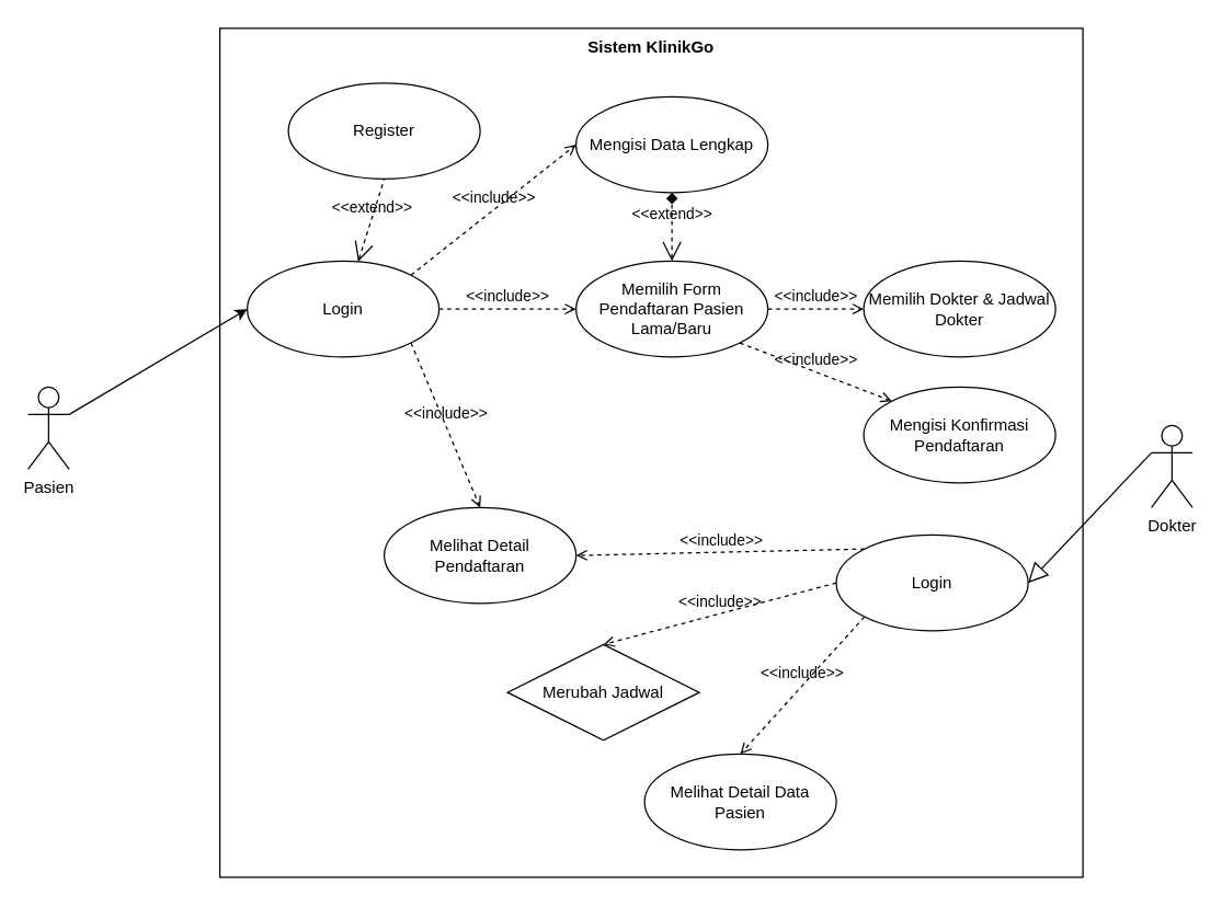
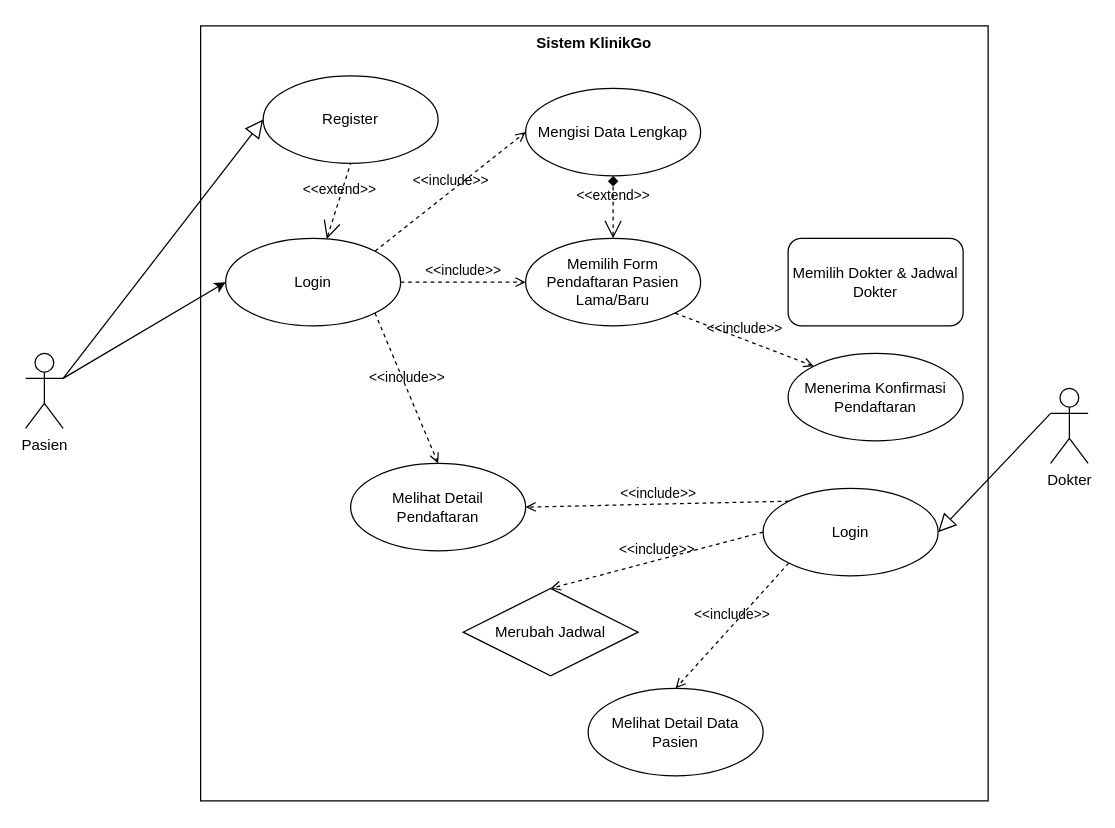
+ <mxCell id="27" value="" style="edgeStyle=none;html=1;endArrow=block;endFill=0;endSize=12;verticalAlign=bottom;rounded=0;entryX=0;entryY=0.5;entryDx=0;entryDy=0;exitX=1;exitY=0.333;exitDx=0;exitDy=0;exitPerimeter=0;" edge="1" parent="1" source="3" target="16"><mxGeometry width="160" relative="1" as="geometry"><mxPoint x="20" y="180" as="sourcePoint" /><mxPoint x="180" y="180" as="targetPoint" /></mxGeometry></mxCell>
- <mxCell id="13" value="&amp;lt;&amp;lt;include&amp;gt;&amp;gt;" style="edgeStyle=none;html=1;endArrow=open;verticalAlign=bottom;dashed=1;labelBackgroundColor=none;rounded=0;exitX=1;exitY=0.5;exitDx=0;exitDy=0;entryX=0;entryY=0.5;entryDx=0;entryDy=0;" parent="1" source="5" target="6" edge="1"><mxGeometry width="160" relative="1" as="geometry"><mxPoint x="290" y="230" as="sourcePoint" /><mxPoint x="450" y="230" as="targetPoint" /></mxGeometry></mxCell>
- <mxCell id="6" value="Memilih Dokter &amp;amp; Jadwal Dokter" style="ellipse;whiteSpace=wrap;html=1;" parent="1" vertex="1"><mxGeometry x="630" y="190" width="140" height="70" as="geometry" /></mxCell>
+ <mxCell id="6" value="Memilih Dokter &amp;amp; Jadwal Dokter" style="whiteSpace=wrap;html=1;rounded=1;" parent="1" vertex="1"><mxGeometry x="630" y="190" width="140" height="70" as="geometry" /></mxCell>
- <mxCell id="10" value="Mengisi Konfirmasi Pendaftaran" style="ellipse;whiteSpace=wrap;html=1;" parent="1" vertex="1"><mxGeometry x="630" y="282" width="140" height="70" as="geometry" /></mxCell>
+ <mxCell id="10" value="Menerima Konfirmasi Pendaftaran" style="ellipse;whiteSpace=wrap;html=1;" parent="1" vertex="1"><mxGeometry x="630" y="282" width="140" height="70" as="geometry" /></mxCell>
